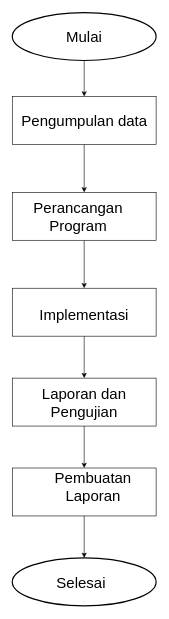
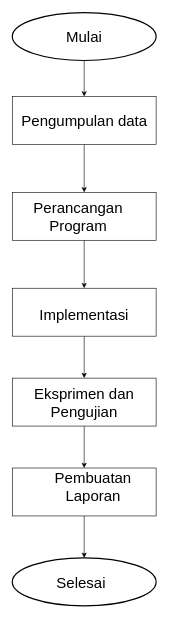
- <mxCell id="18" value="&lt;font style=&quot;font-size: 25px;&quot;&gt;Laporan dan Pengujian&lt;/font&gt;" style="text;html=1;align=center;verticalAlign=middle;whiteSpace=wrap;rounded=0;" vertex="1" parent="1"><mxGeometry x="50" y="655" width="180" height="30" as="geometry" /></mxCell>
+ <mxCell id="18" value="&lt;font style=&quot;font-size: 25px;&quot;&gt;Eksprimen dan Pengujian&lt;/font&gt;" style="text;html=1;align=center;verticalAlign=middle;whiteSpace=wrap;rounded=0;" vertex="1" parent="1"><mxGeometry x="50" y="655" width="180" height="30" as="geometry" /></mxCell>
